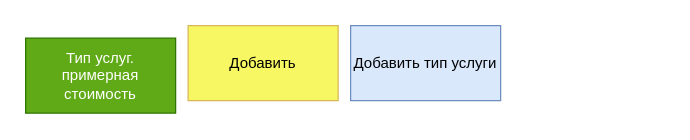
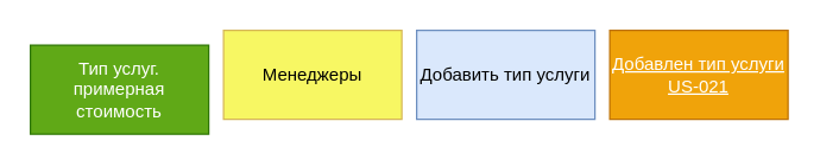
- <mxCell id="2" value="Добавить" style="rounded=0;whiteSpace=wrap;html=1;fillColor=#F7F763;strokeColor=#d6b656;" vertex="1" parent="1"><mxGeometry x="150" y="20" width="120" height="60" as="geometry" /></mxCell>
+ <mxCell id="2" value="Менеджеры" style="rounded=0;whiteSpace=wrap;html=1;fillColor=#F7F763;strokeColor=#d6b656;" vertex="1" parent="1"><mxGeometry x="150" y="20" width="120" height="60" as="geometry" /></mxCell>
+ <mxCell id="4" value="&lt;u&gt;Добавлен тип услуги&lt;br&gt;US-021&lt;/u&gt;" style="rounded=0;whiteSpace=wrap;html=1;fillColor=#f0a30a;strokeColor=#BD7000;fontColor=#ffffff;" vertex="1" parent="1"><mxGeometry x="410" y="20" width="120" height="60" as="geometry" /></mxCell>
